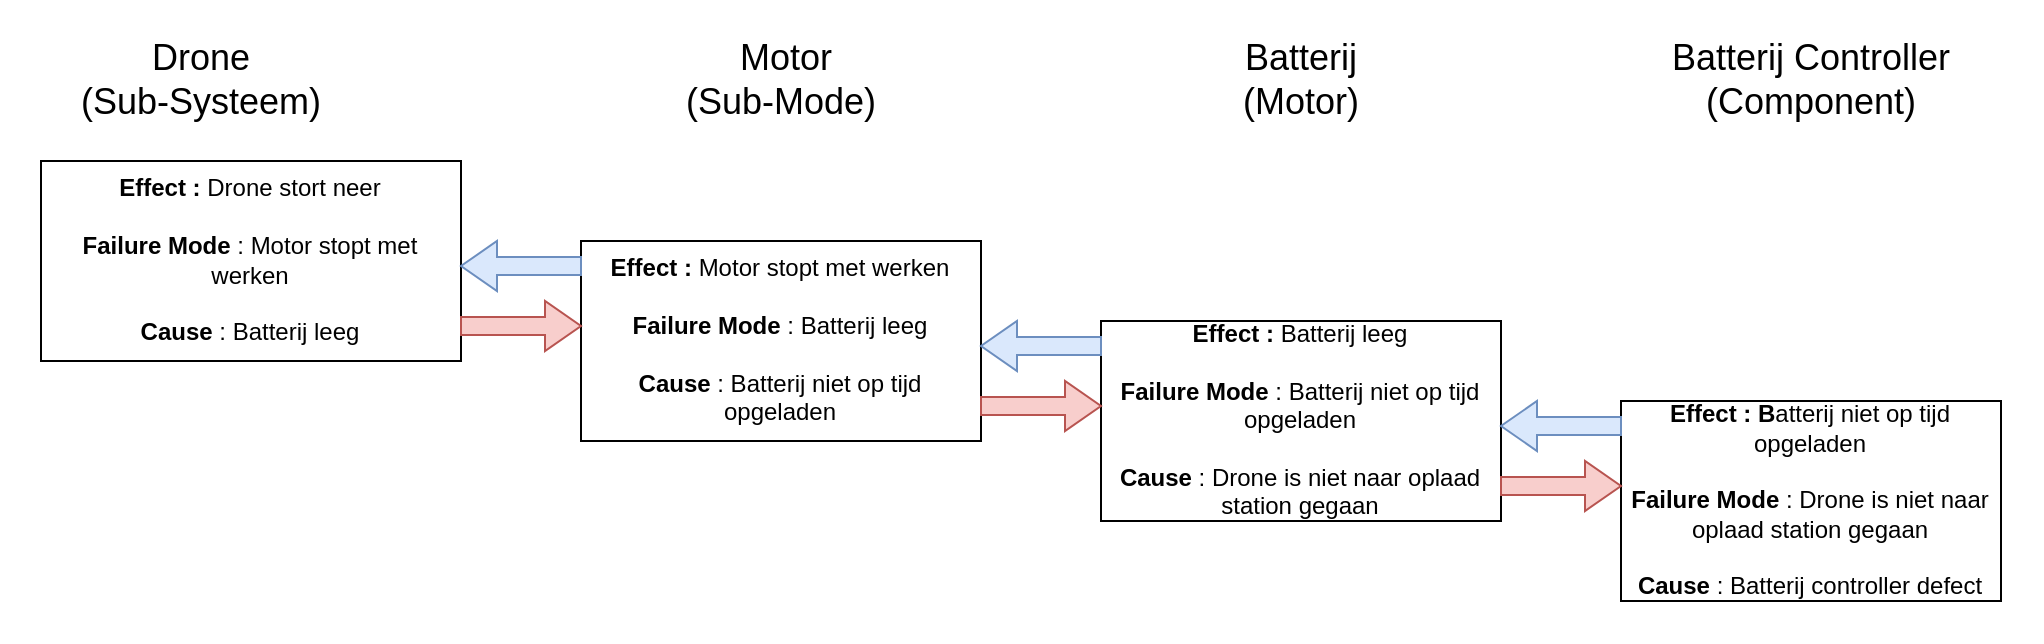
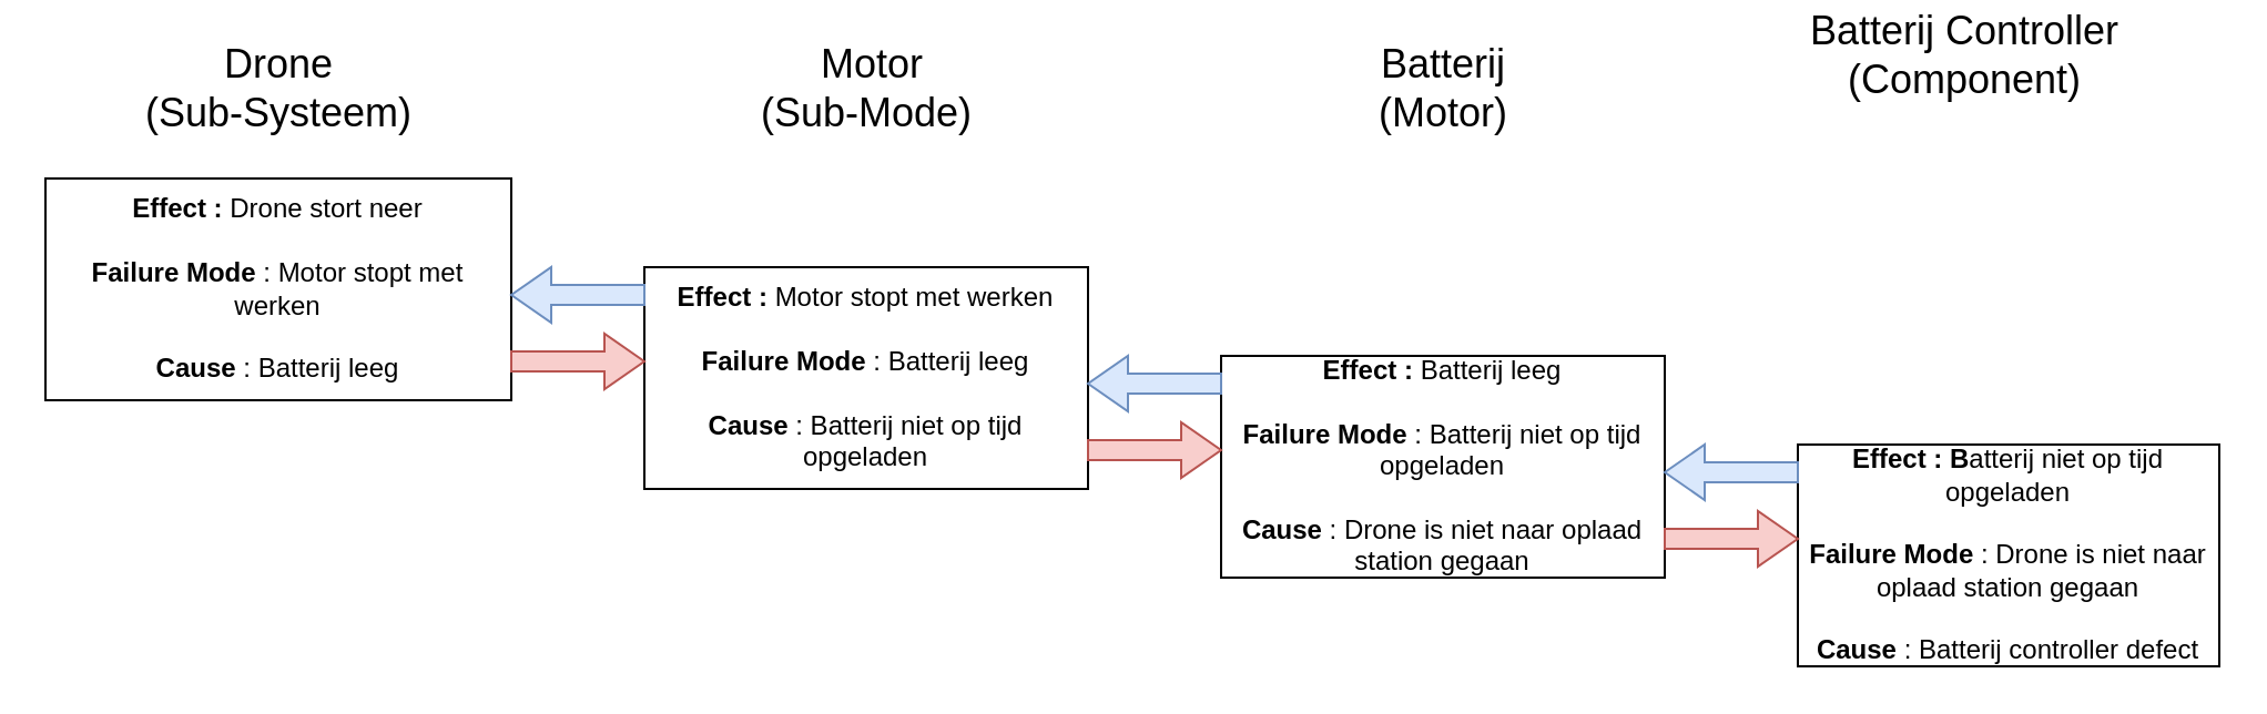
- <mxCell id="6" value="&lt;font style=&quot;font-size: 18px&quot;&gt;Drone &lt;br&gt;(Sub-Systeem)&lt;/font&gt;" style="text;html=1;align=center;verticalAlign=middle;resizable=0;points=[];autosize=1;" parent="1" vertex="1"><mxGeometry x="30" y="20" width="140" height="40" as="geometry" /></mxCell>
+ <mxCell id="6" value="&lt;font style=&quot;font-size: 18px&quot;&gt;Drone &lt;br&gt;(Sub-Systeem)&lt;/font&gt;" style="text;html=1;align=center;verticalAlign=middle;resizable=0;points=[];autosize=1;" parent="1" vertex="1"><mxGeometry x="55" y="20" width="140" height="40" as="geometry" /></mxCell>
- <mxCell id="9" value="&lt;font style=&quot;font-size: 18px&quot;&gt;Batterij Controller &lt;br&gt;(Component)&lt;/font&gt;" style="text;html=1;align=center;verticalAlign=middle;resizable=0;points=[];autosize=1;" parent="1" vertex="1"><mxGeometry x="830" y="20" width="150" height="40" as="geometry" /></mxCell>
+ <mxCell id="9" value="&lt;font style=&quot;font-size: 18px&quot;&gt;Batterij Controller &lt;br&gt;(Component)&lt;/font&gt;" style="text;html=1;align=center;verticalAlign=middle;resizable=0;points=[];autosize=1;" parent="1" vertex="1"><mxGeometry x="810" y="5" width="150" height="40" as="geometry" /></mxCell>
